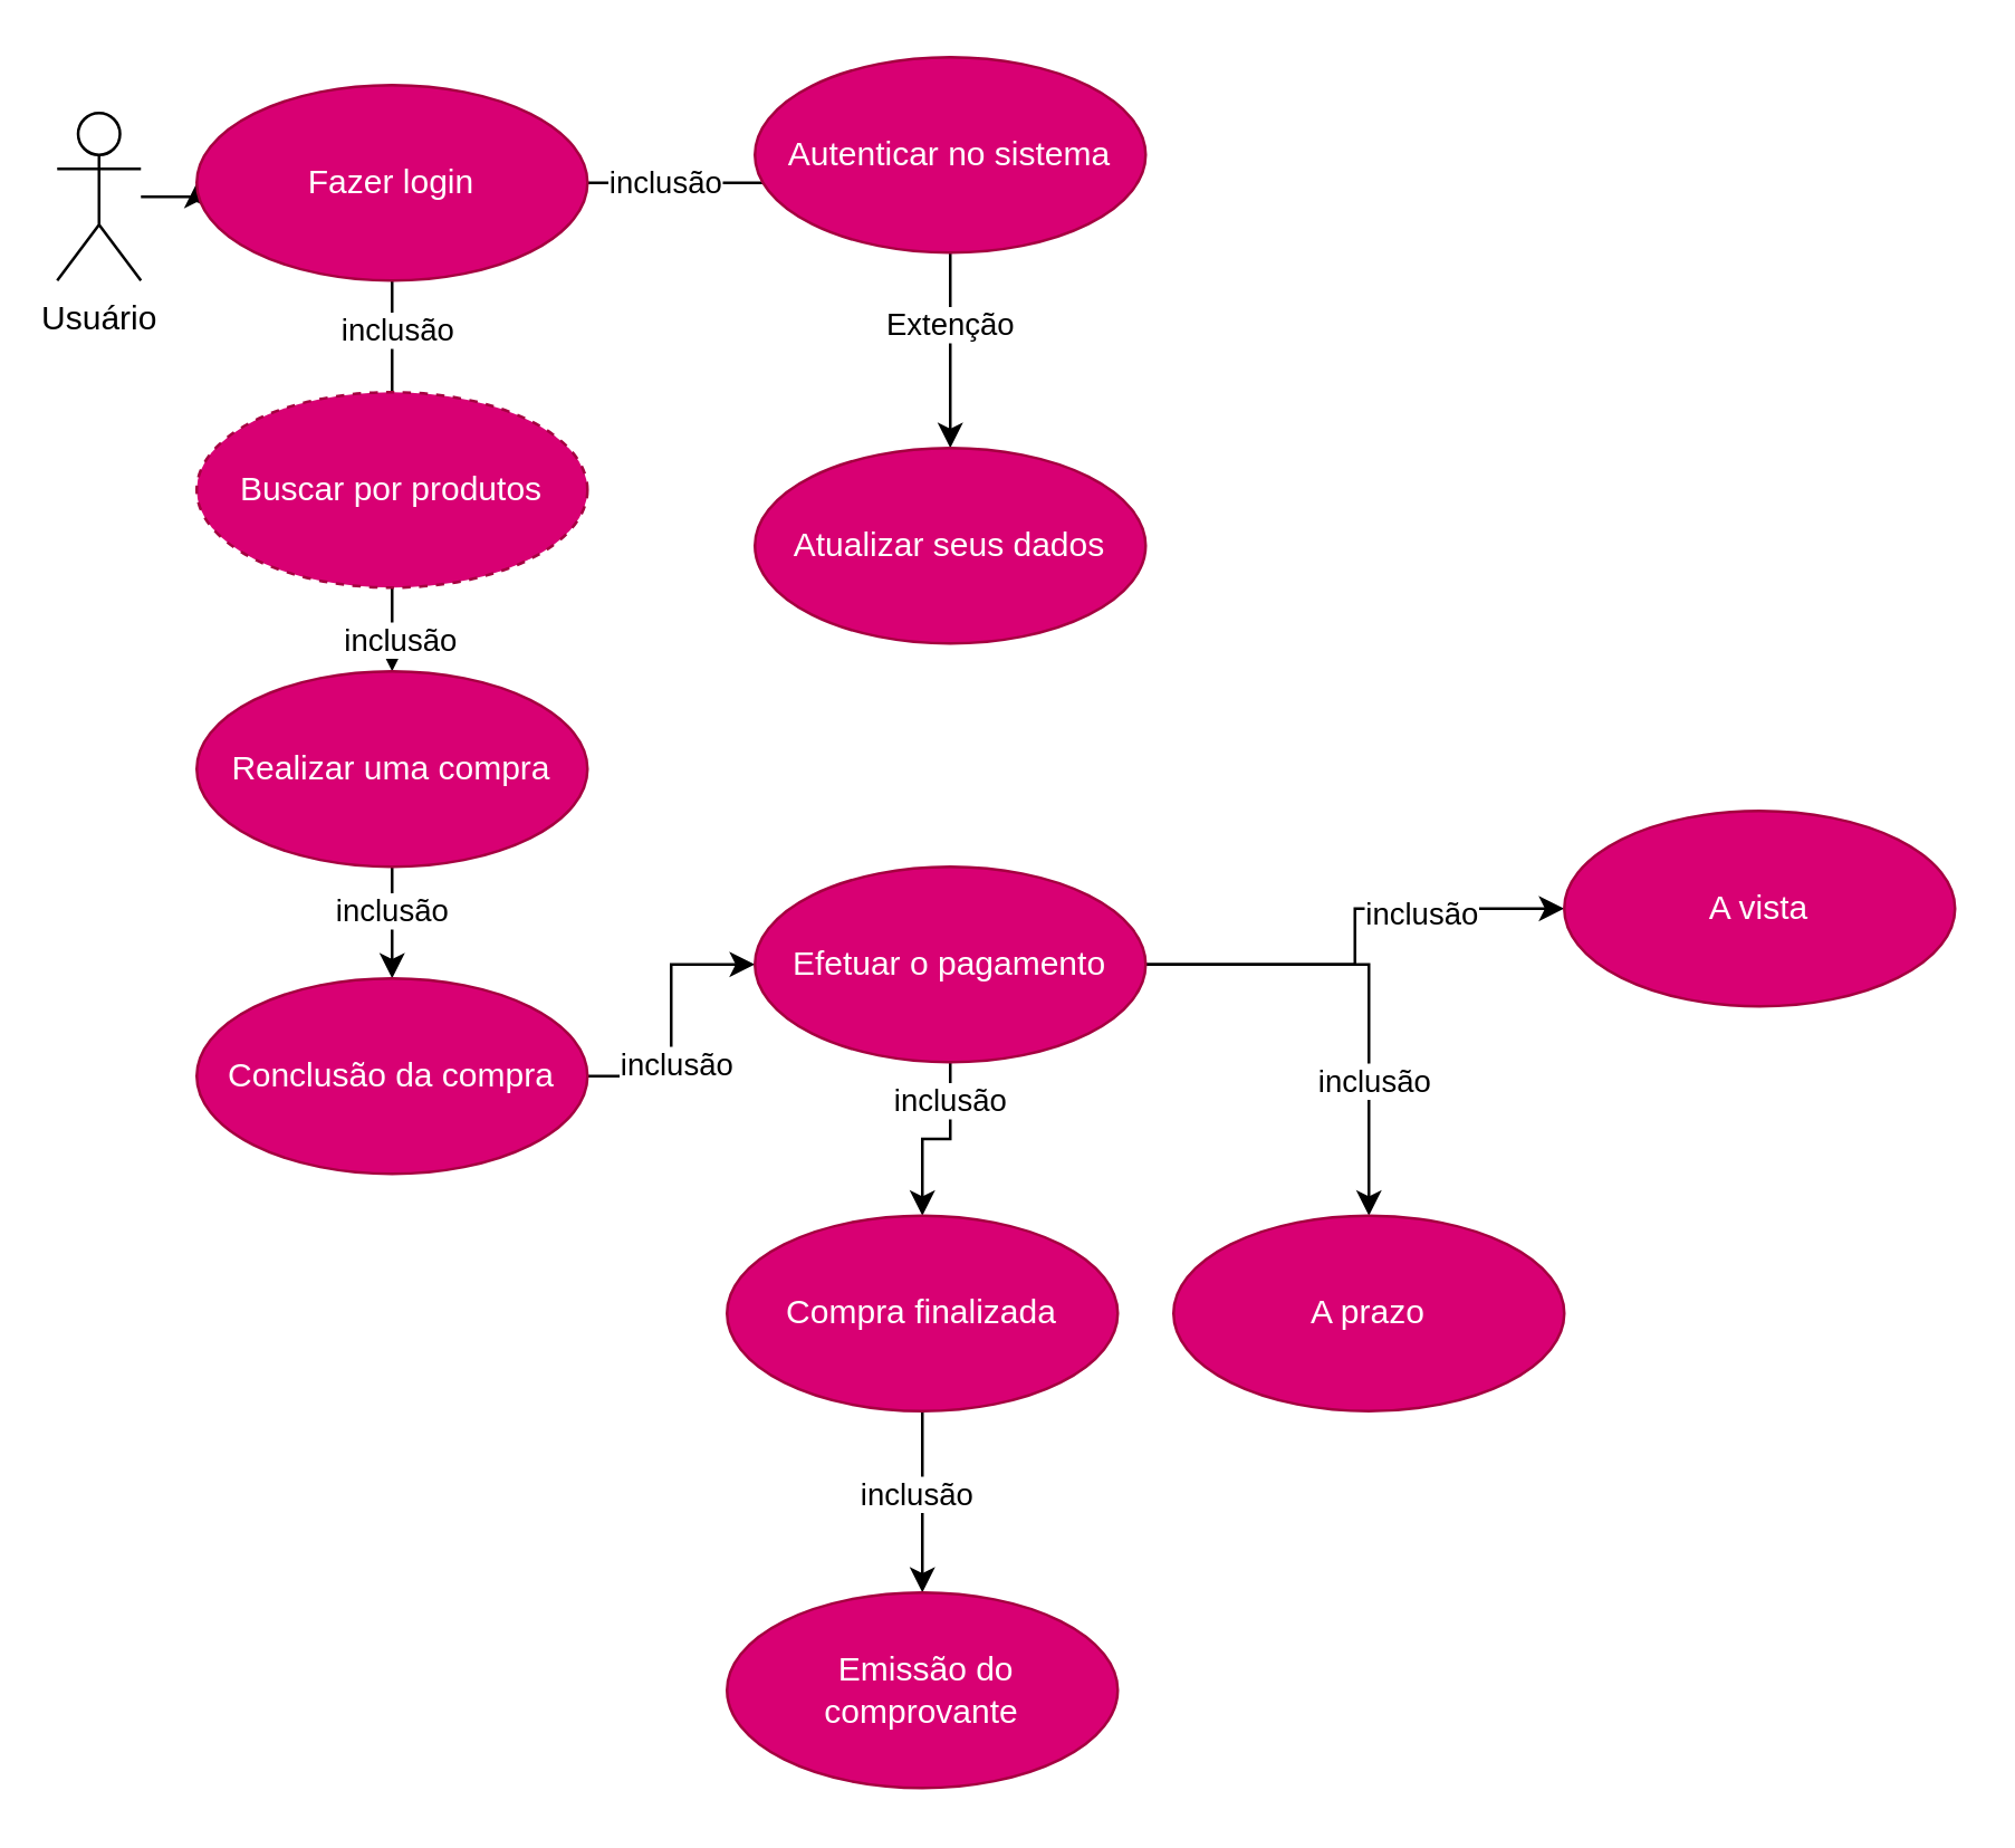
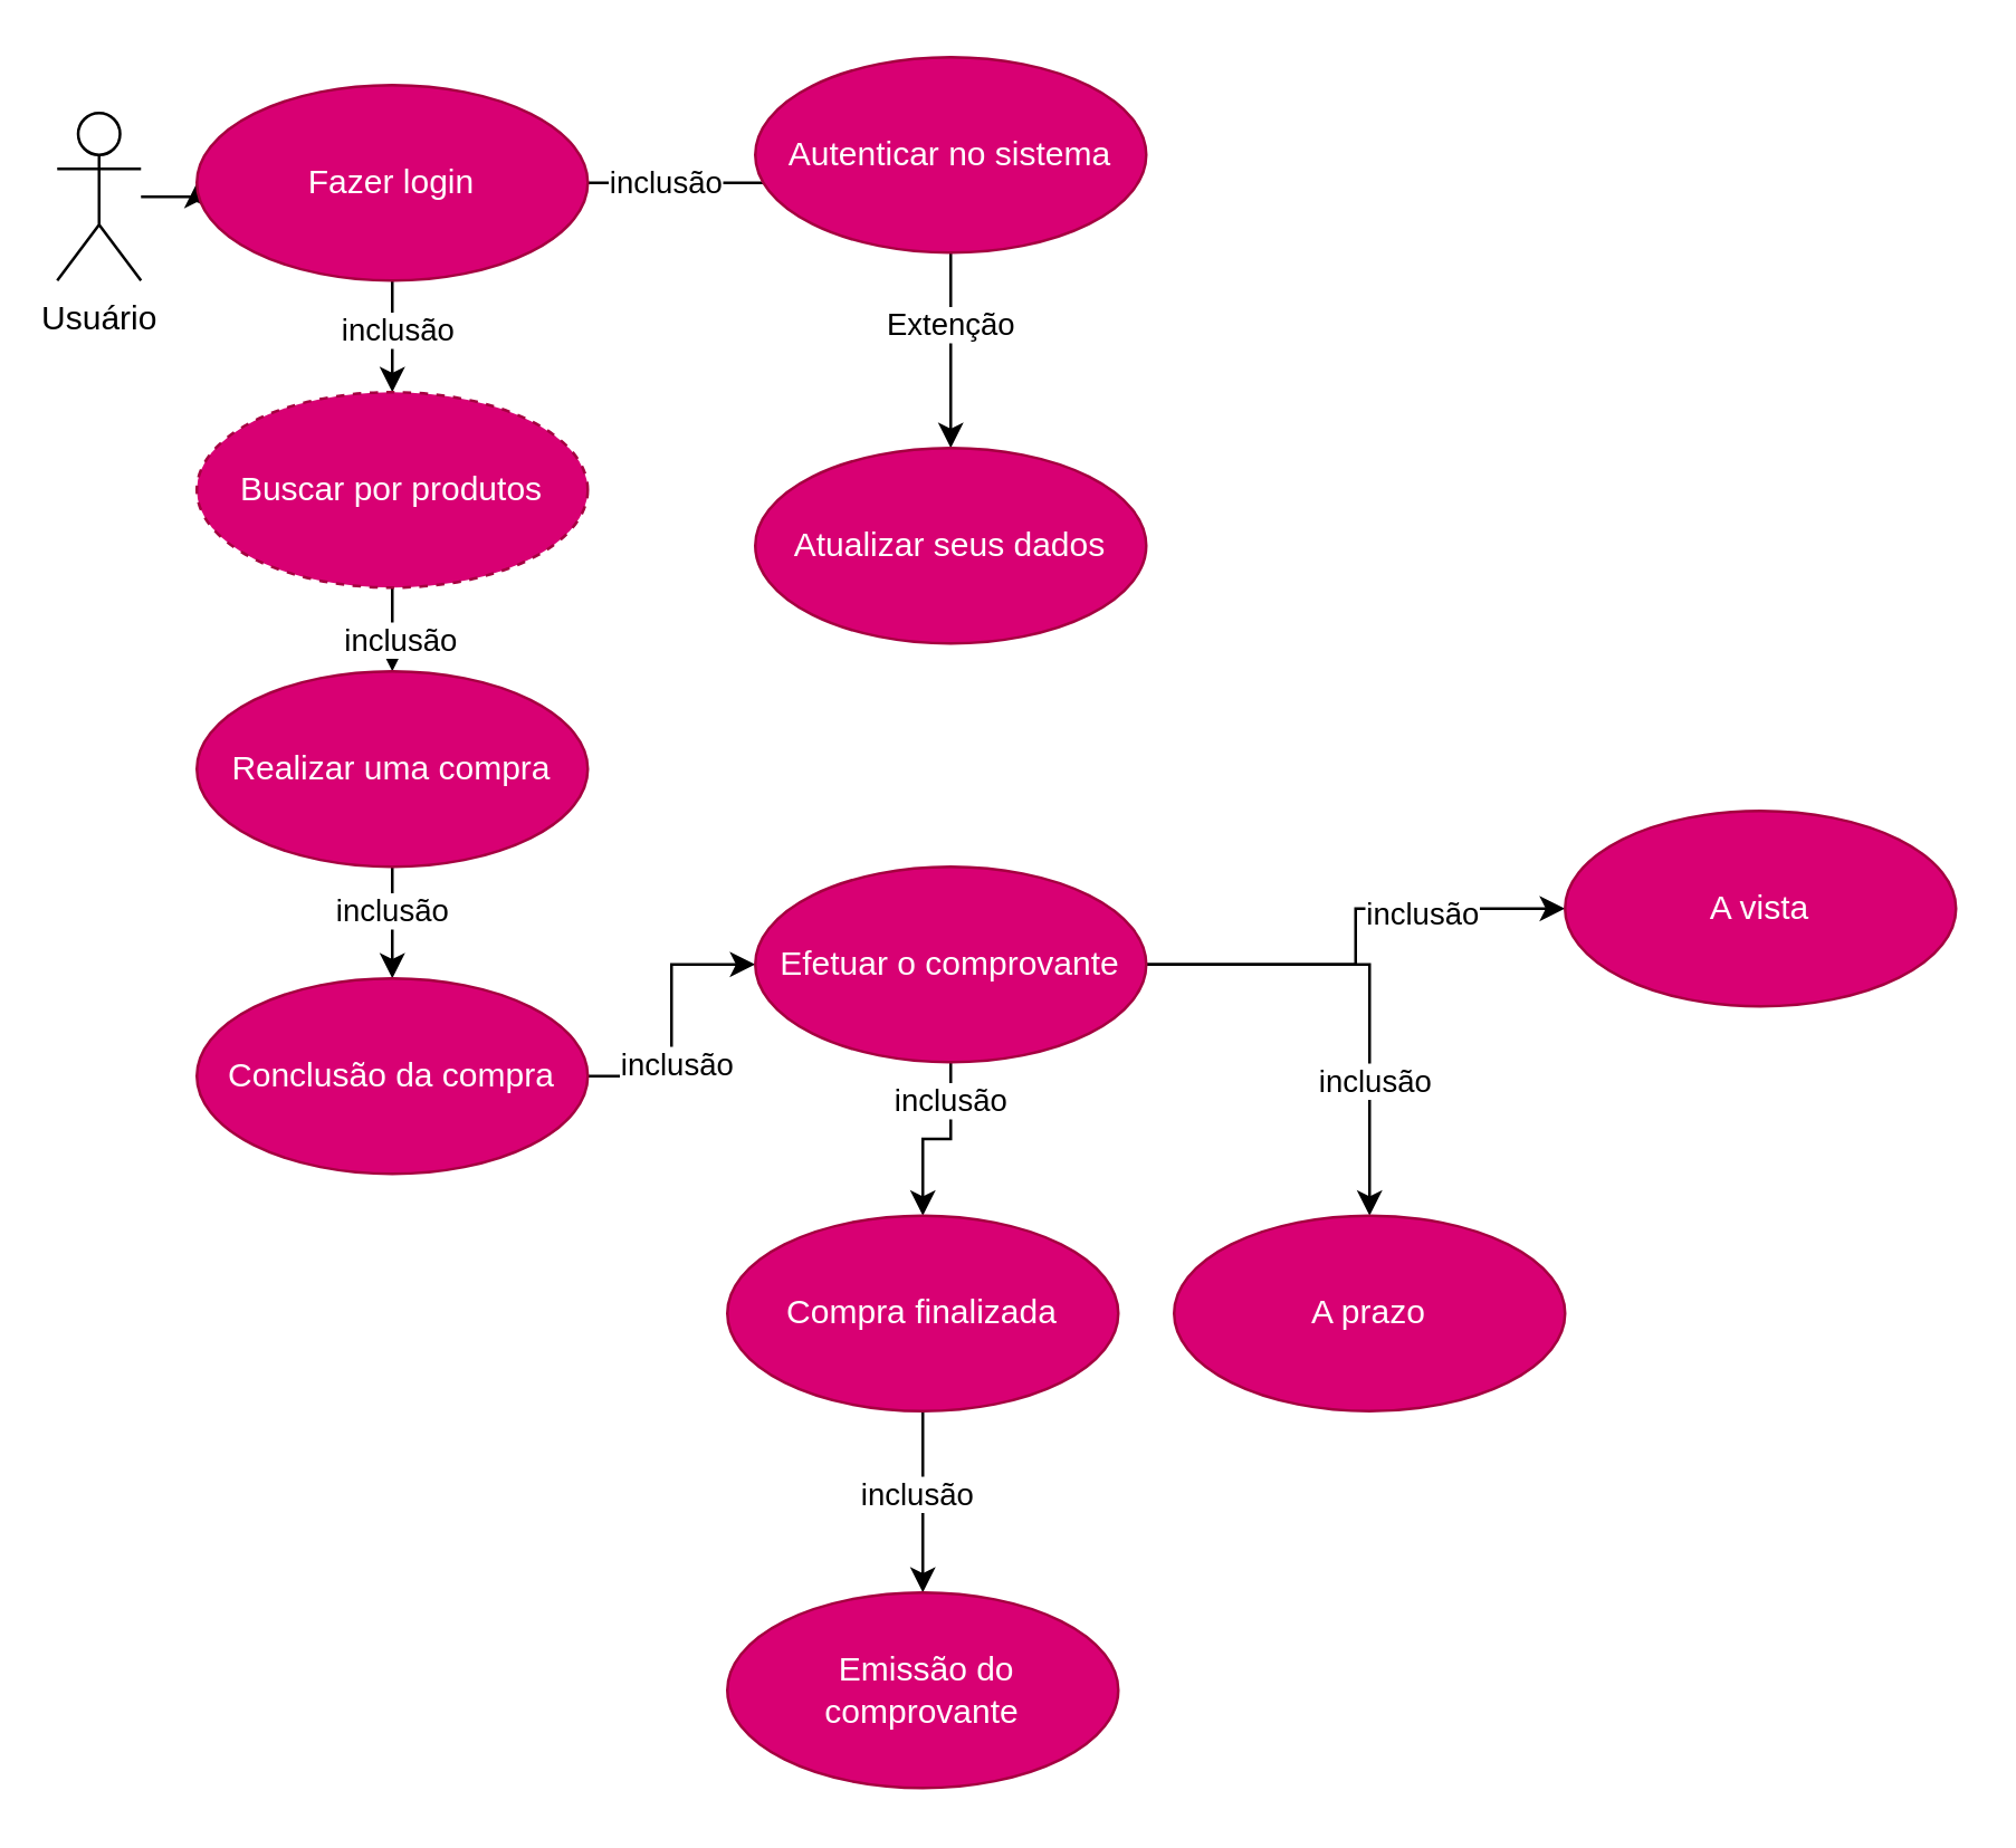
- <mxCell id="4" value="" style="edgeStyle=orthogonalEdgeStyle;rounded=0;orthogonalLoop=1;jettySize=auto;html=1;endArrow=none;" edge="1" parent="1" source="8" target="11"><mxGeometry relative="1" as="geometry" /></mxCell>
+ <mxCell id="4" value="" style="edgeStyle=orthogonalEdgeStyle;rounded=0;orthogonalLoop=1;jettySize=auto;html=1;" edge="1" parent="1" source="8" target="11"><mxGeometry relative="1" as="geometry" /></mxCell>
- <mxCell id="29" value="Efetuar o pagamento" style="ellipse;whiteSpace=wrap;html=1;fillColor=#d80073;fontColor=#ffffff;strokeColor=#A50040;" vertex="1" parent="1"><mxGeometry x="270" y="310" width="140" height="70" as="geometry" /></mxCell>
+ <mxCell id="29" value="Efetuar o comprovante" style="ellipse;whiteSpace=wrap;html=1;fillColor=#d80073;fontColor=#ffffff;strokeColor=#A50040;" vertex="1" parent="1"><mxGeometry x="270" y="310" width="140" height="70" as="geometry" /></mxCell>
